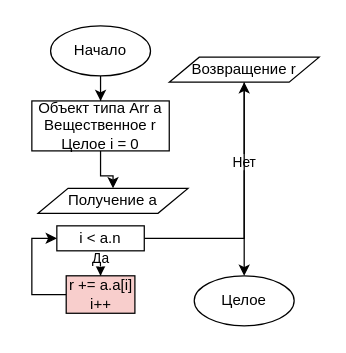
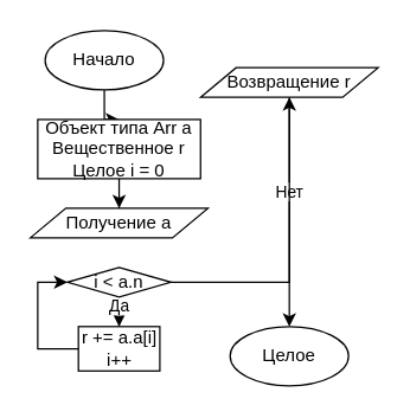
- <mxCell id="3" value="Начало" style="ellipse;whiteSpace=wrap;html=1;" vertex="1" parent="1"><mxGeometry x="40" y="20" width="80" height="40" as="geometry" /></mxCell>
+ <mxCell id="3" value="Начало" style="ellipse;whiteSpace=wrap;html=1;" vertex="1" parent="1"><mxGeometry x="30" y="20" width="80" height="40" as="geometry" /></mxCell>
- <mxCell id="6" value="Получение a" style="shape=parallelogram;perimeter=parallelogramPerimeter;whiteSpace=wrap;html=1;" vertex="1" parent="1"><mxGeometry x="30" y="150" width="120" height="20" as="geometry" /></mxCell>
+ <mxCell id="6" value="Получение a" style="shape=parallelogram;perimeter=parallelogramPerimeter;whiteSpace=wrap;html=1;" vertex="1" parent="1"><mxGeometry x="20" y="140" width="120" height="20" as="geometry" /></mxCell>
- <mxCell id="11" value="i &amp;lt; a.n" style="whiteSpace=wrap;html=1;rounded=0;" vertex="1" parent="1"><mxGeometry x="45" y="180" width="70" height="20" as="geometry" /></mxCell>
+ <mxCell id="11" value="i &amp;lt; a.n" style="rhombus;whiteSpace=wrap;html=1;" vertex="1" parent="1"><mxGeometry x="45" y="180" width="70" height="20" as="geometry" /></mxCell>
- <mxCell id="16" value="r += a.a[i]&lt;br&gt;i++" style="rounded=0;whiteSpace=wrap;html=1;fillColor=#f8cecc;" vertex="1" parent="1"><mxGeometry x="52.5" y="220" width="55" height="30" as="geometry" /></mxCell>
+ <mxCell id="16" value="r += a.a[i]&lt;br&gt;i++" style="rounded=0;whiteSpace=wrap;html=1;" vertex="1" parent="1"><mxGeometry x="52.5" y="220" width="55" height="30" as="geometry" /></mxCell>
